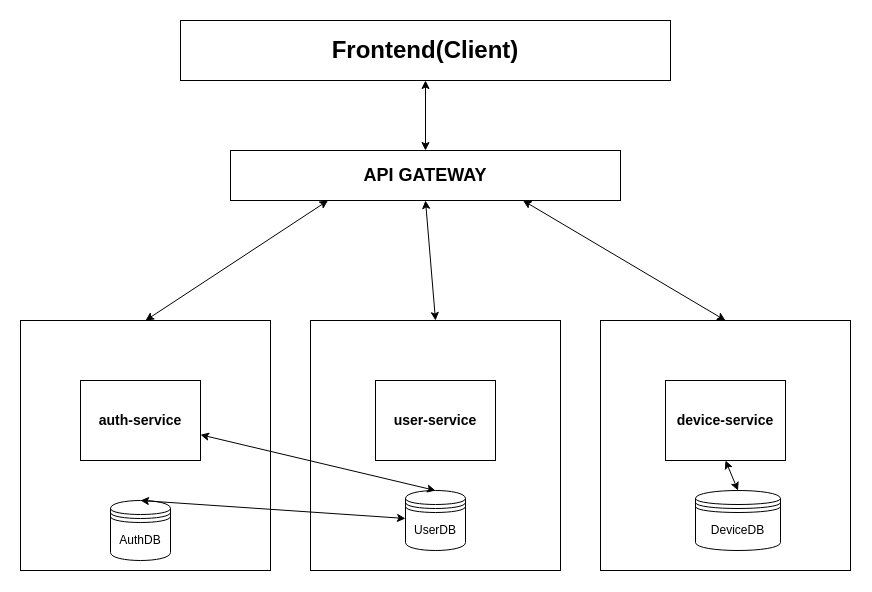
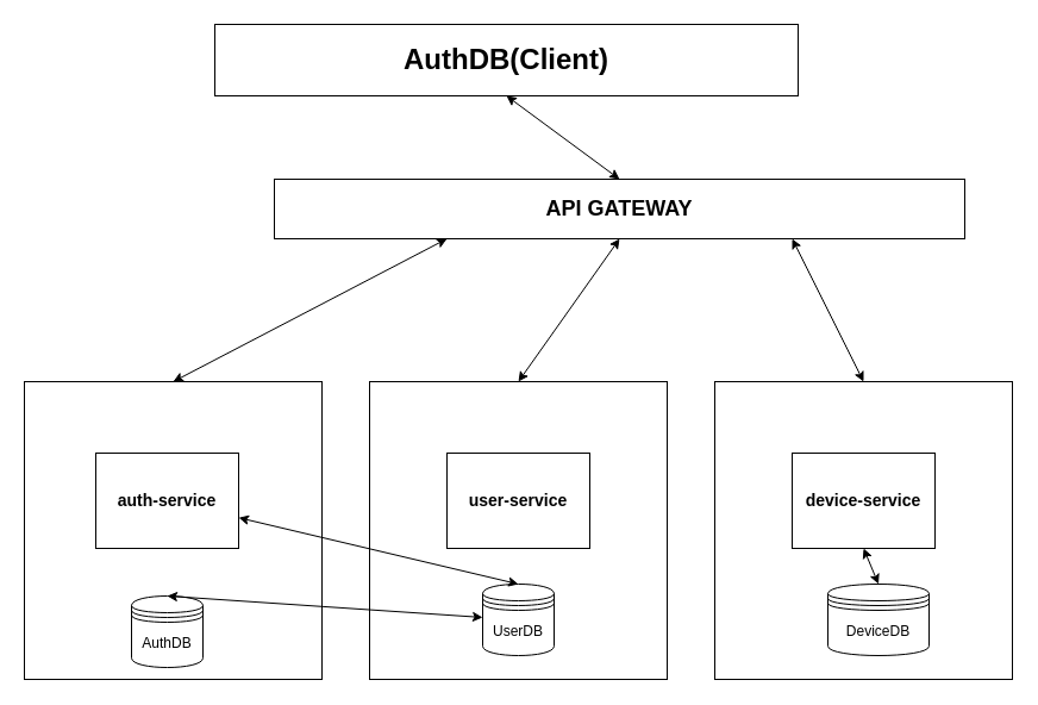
- <mxCell id="2" value="&lt;font style=&quot;font-size: 24px;&quot;&gt;&lt;b&gt;Frontend(Client)&lt;/b&gt;&lt;/font&gt;" style="rounded=0;whiteSpace=wrap;html=1;" vertex="1" parent="1"><mxGeometry x="180" y="20" width="490" height="60" as="geometry" /></mxCell>
+ <mxCell id="2" value="&lt;font style=&quot;font-size: 24px;&quot;&gt;&lt;b&gt;AuthDB(Client)&lt;/b&gt;&lt;/font&gt;" style="rounded=0;whiteSpace=wrap;html=1;" vertex="1" parent="1"><mxGeometry x="180" y="20" width="490" height="60" as="geometry" /></mxCell>
- <mxCell id="3" value="&lt;font style=&quot;font-size: 18px;&quot;&gt;&lt;b&gt;API GATEWAY&lt;/b&gt;&lt;/font&gt;" style="rounded=0;whiteSpace=wrap;html=1;" vertex="1" parent="1"><mxGeometry x="230" y="150" width="390" height="50" as="geometry" /></mxCell>
+ <mxCell id="3" value="&lt;font style=&quot;font-size: 18px;&quot;&gt;&lt;b&gt;API GATEWAY&lt;/b&gt;&lt;/font&gt;" style="rounded=0;whiteSpace=wrap;html=1;" vertex="1" parent="1"><mxGeometry x="230" y="150" width="580" height="50" as="geometry" /></mxCell>
